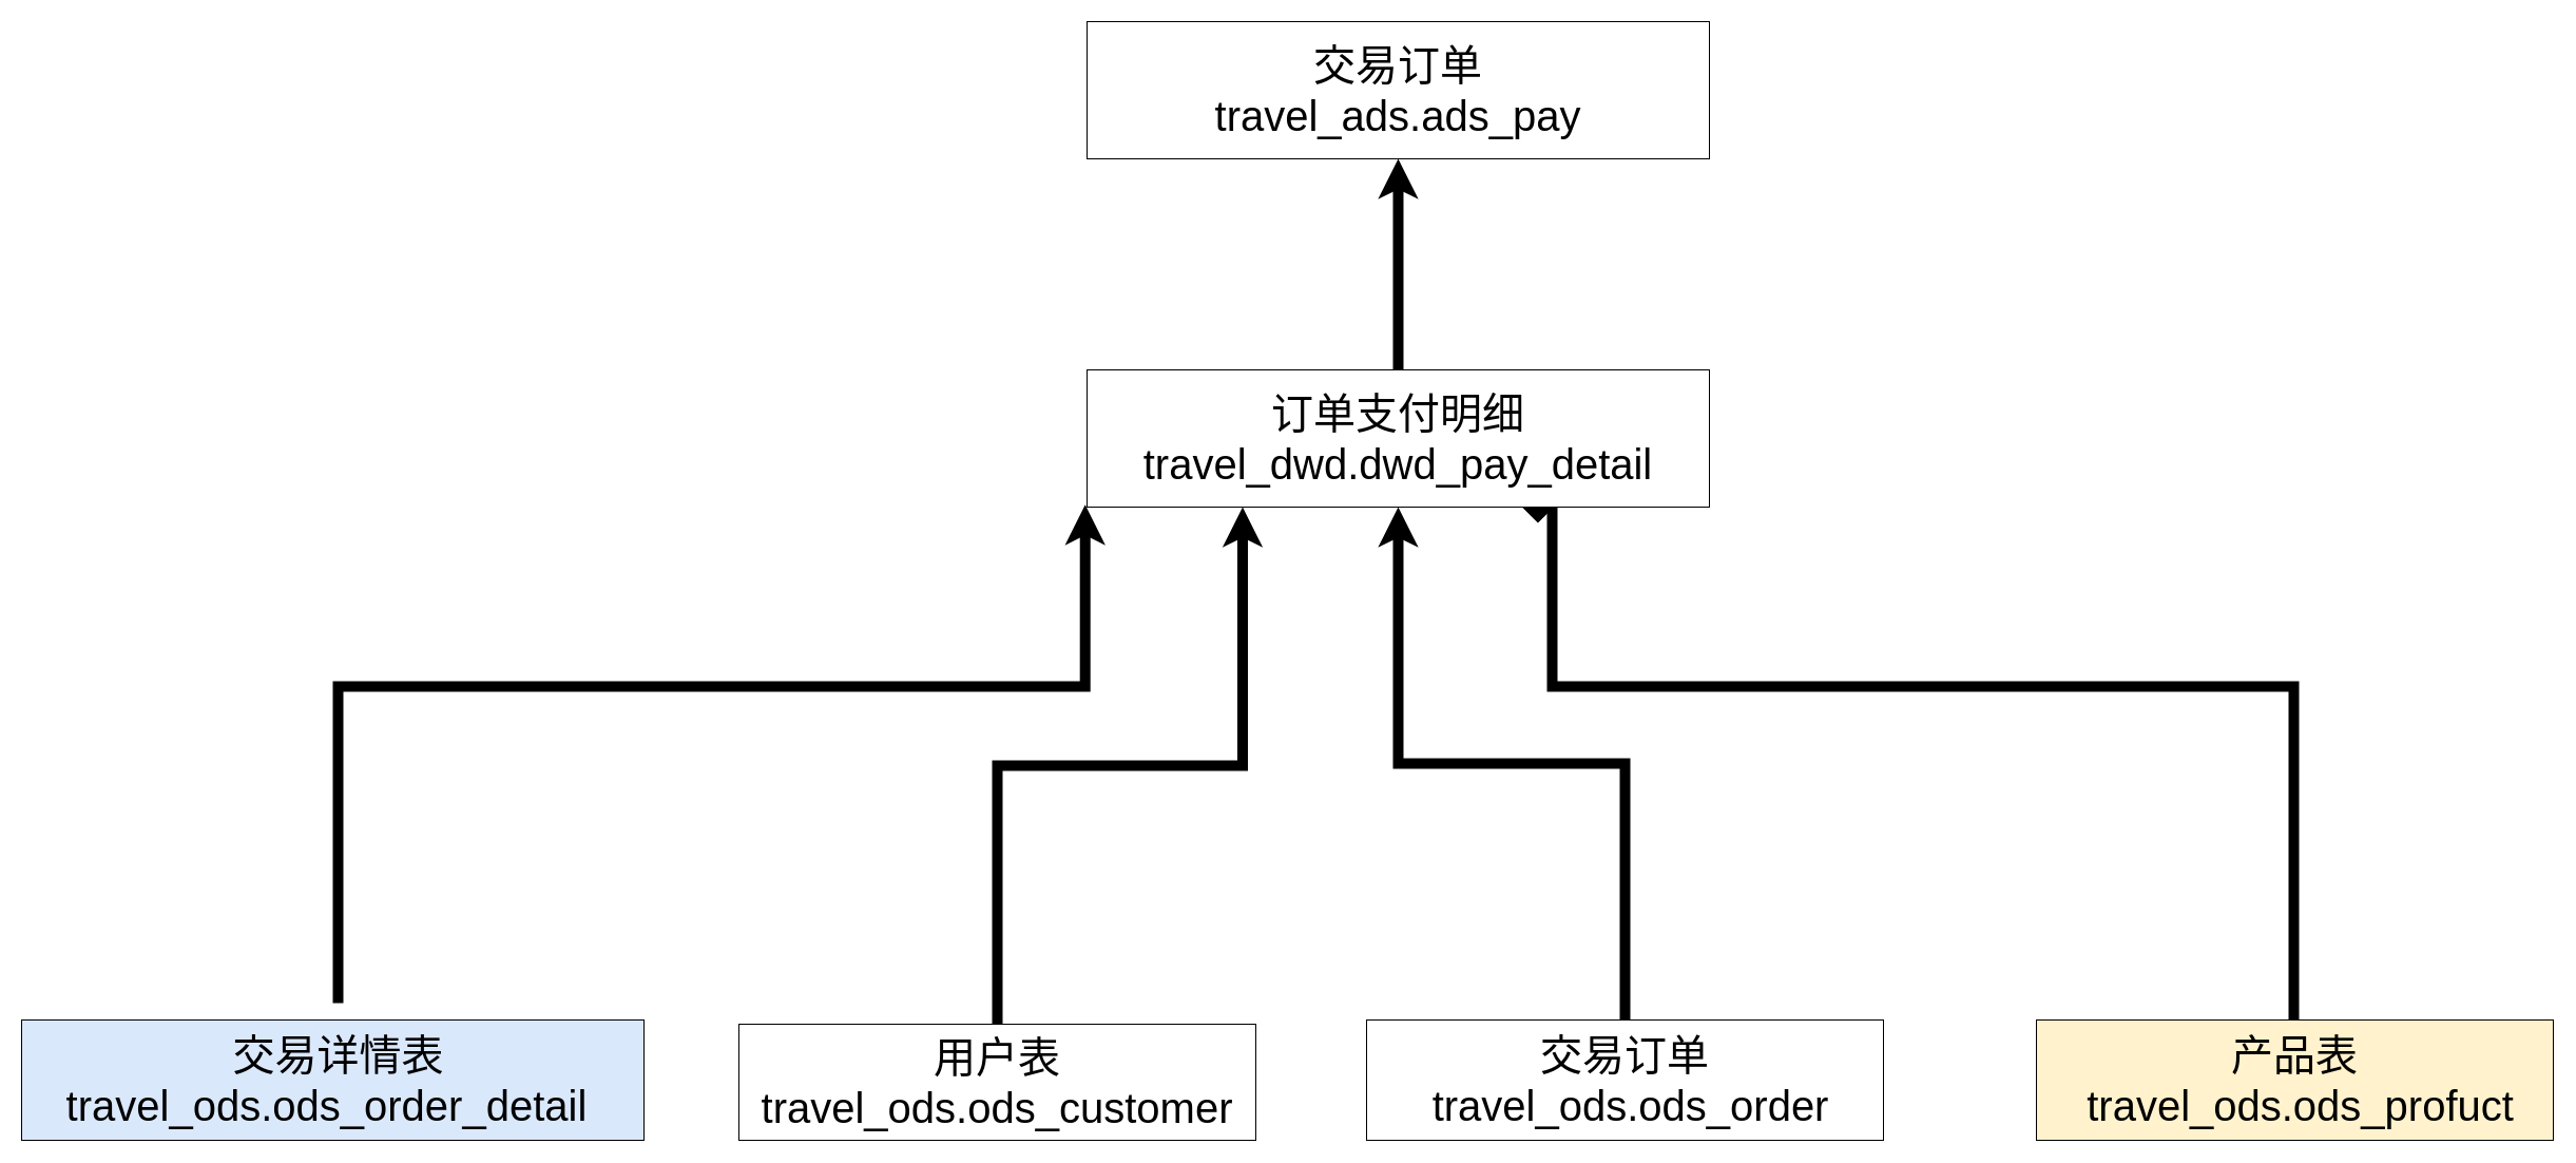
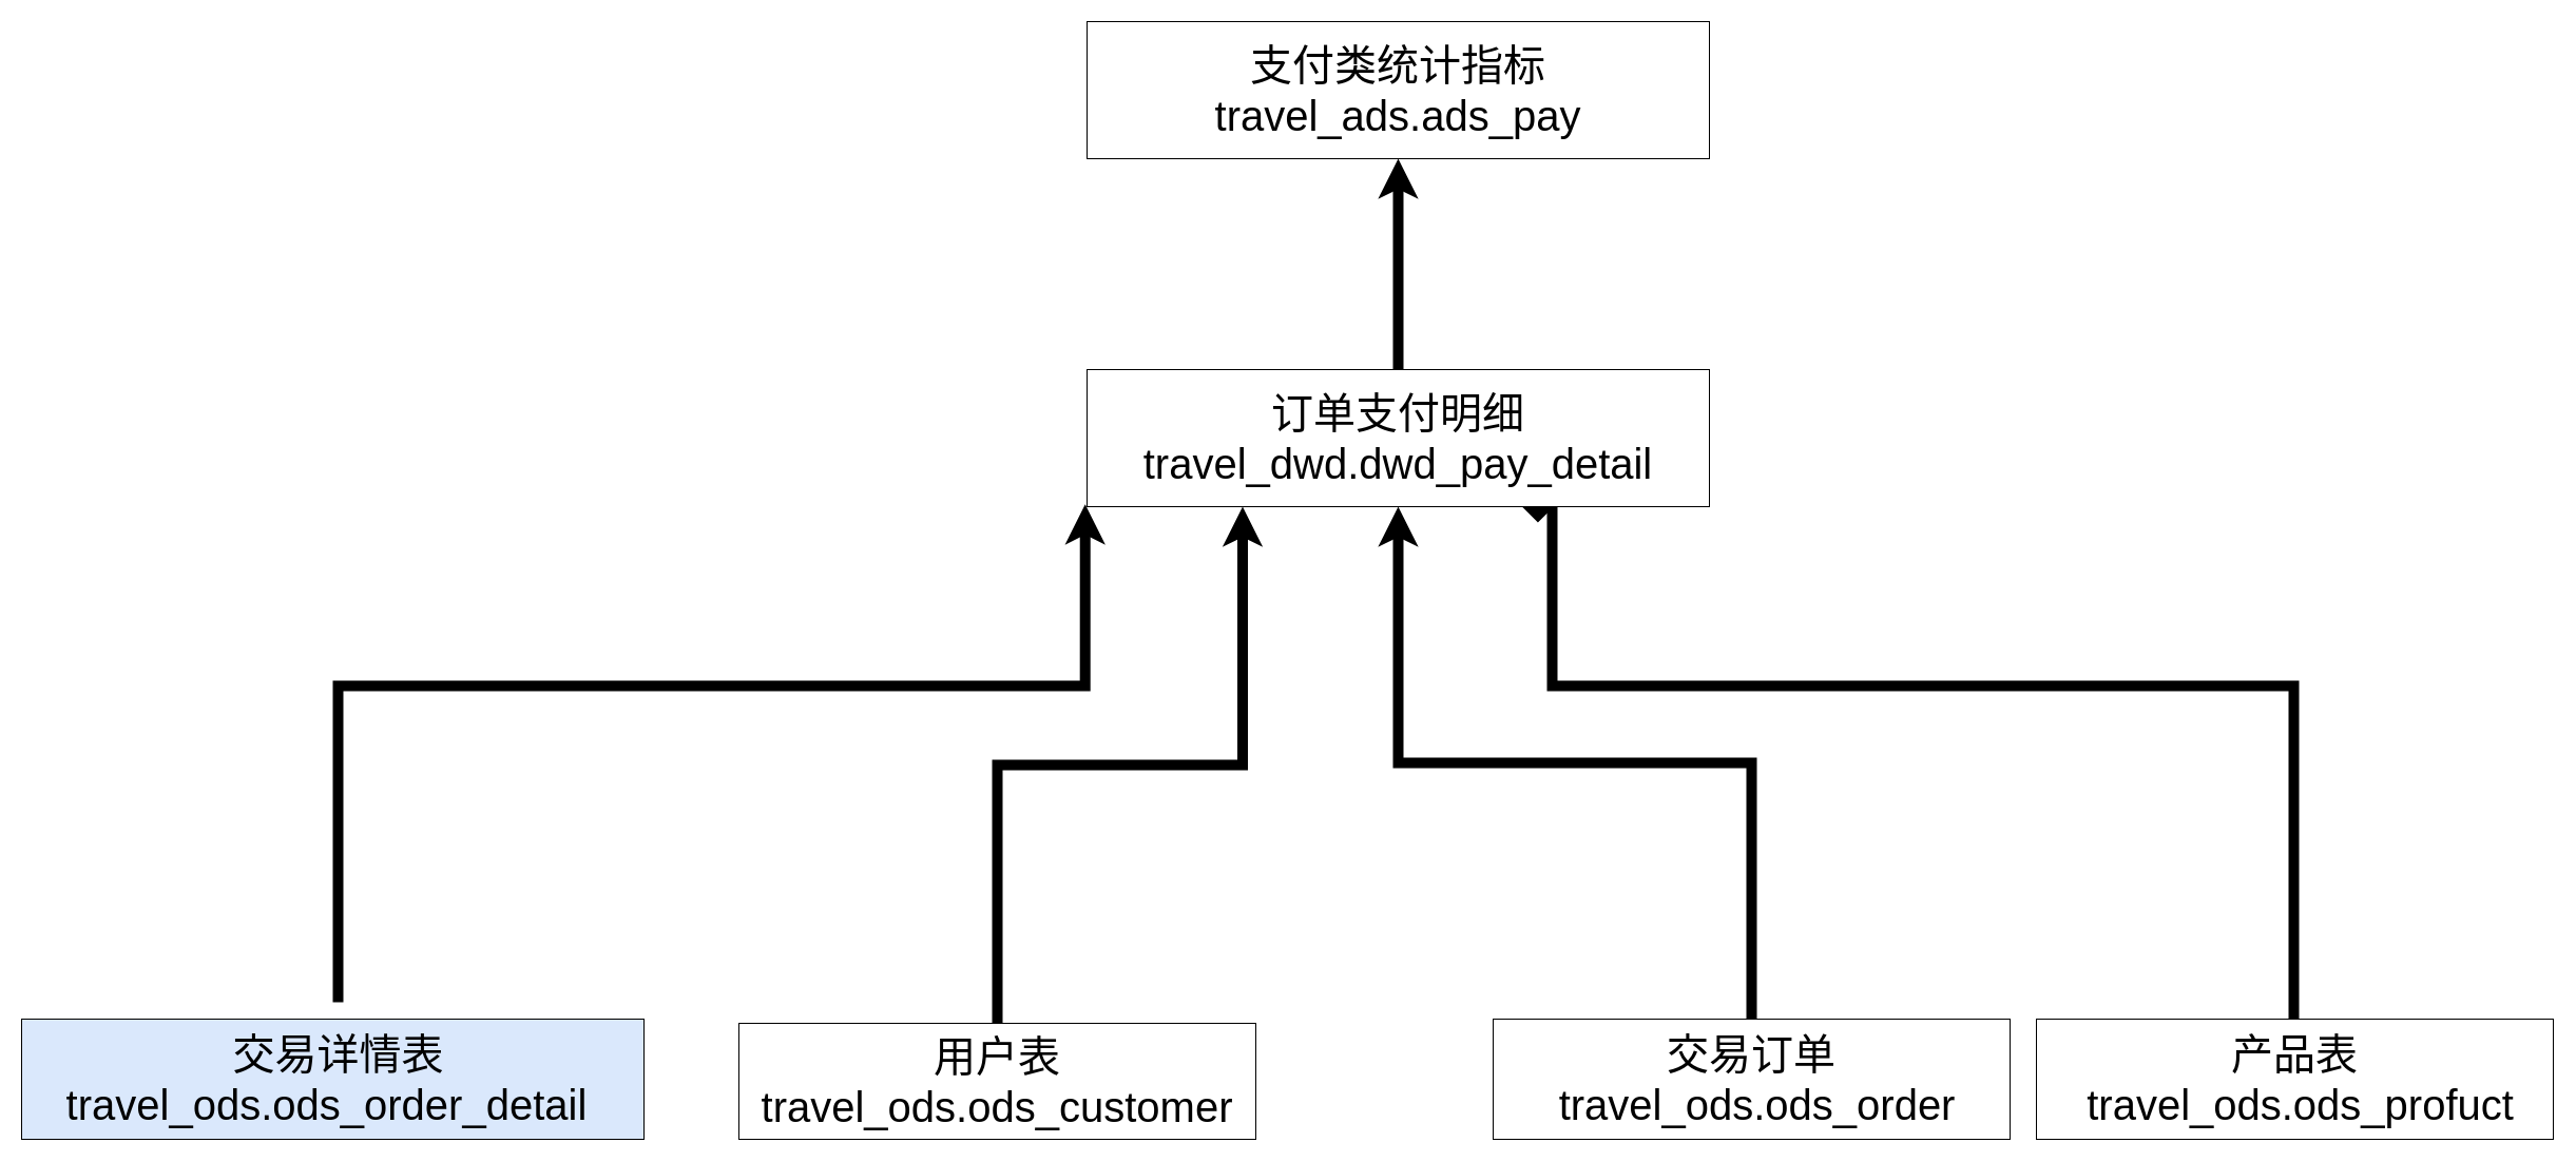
- <mxCell id="12" value="&lt;font style=&quot;font-size: 40px&quot;&gt;交易订单&lt;br&gt;travel_ads.ads_pay&lt;/font&gt;" style="rounded=0;whiteSpace=wrap;html=1;" vertex="1" parent="1"><mxGeometry x="1030" y="20" width="590" height="130" as="geometry" /></mxCell>
+ <mxCell id="12" value="&lt;font style=&quot;font-size: 40px&quot;&gt;支付类统计指标&lt;br&gt;travel_ads.ads_pay&lt;/font&gt;" style="rounded=0;whiteSpace=wrap;html=1;" vertex="1" parent="1"><mxGeometry x="1030" y="20" width="590" height="130" as="geometry" /></mxCell>
- <mxCell id="9" value="&lt;div&gt;&lt;font style=&quot;font-size: 40px&quot;&gt;交易订单&lt;/font&gt;&lt;/div&gt;&lt;div&gt;&lt;font style=&quot;font-size: 40px&quot;&gt;&amp;nbsp;travel_ods.ods_order&lt;/font&gt;&lt;/div&gt;" style="rounded=0;whiteSpace=wrap;html=1;" parent="1" vertex="1"><mxGeometry x="1295" y="966" width="490" height="114" as="geometry" /></mxCell>
+ <mxCell id="9" value="&lt;div&gt;&lt;font style=&quot;font-size: 40px&quot;&gt;交易订单&lt;/font&gt;&lt;/div&gt;&lt;div&gt;&lt;font style=&quot;font-size: 40px&quot;&gt;&amp;nbsp;travel_ods.ods_order&lt;/font&gt;&lt;/div&gt;" style="rounded=0;whiteSpace=wrap;html=1;" parent="1" vertex="1"><mxGeometry x="1415" y="966" width="490" height="114" as="geometry" /></mxCell>
- <mxCell id="7" value="&lt;div&gt;&lt;font style=&quot;font-size: 40px&quot;&gt;产品表&lt;/font&gt;&lt;/div&gt;&lt;div&gt;&lt;font style=&quot;font-size: 40px&quot;&gt;&amp;nbsp;travel_ods.ods_profuct&lt;/font&gt;&lt;/div&gt;" style="rounded=0;whiteSpace=wrap;html=1;fillColor=#fff2cc;" parent="1" vertex="1"><mxGeometry x="1930" y="966" width="490" height="114" as="geometry" /></mxCell>
+ <mxCell id="7" value="&lt;div&gt;&lt;font style=&quot;font-size: 40px&quot;&gt;产品表&lt;/font&gt;&lt;/div&gt;&lt;div&gt;&lt;font style=&quot;font-size: 40px&quot;&gt;&amp;nbsp;travel_ods.ods_profuct&lt;/font&gt;&lt;/div&gt;" style="rounded=0;whiteSpace=wrap;html=1;" parent="1" vertex="1"><mxGeometry x="1930" y="966" width="490" height="114" as="geometry" /></mxCell>
